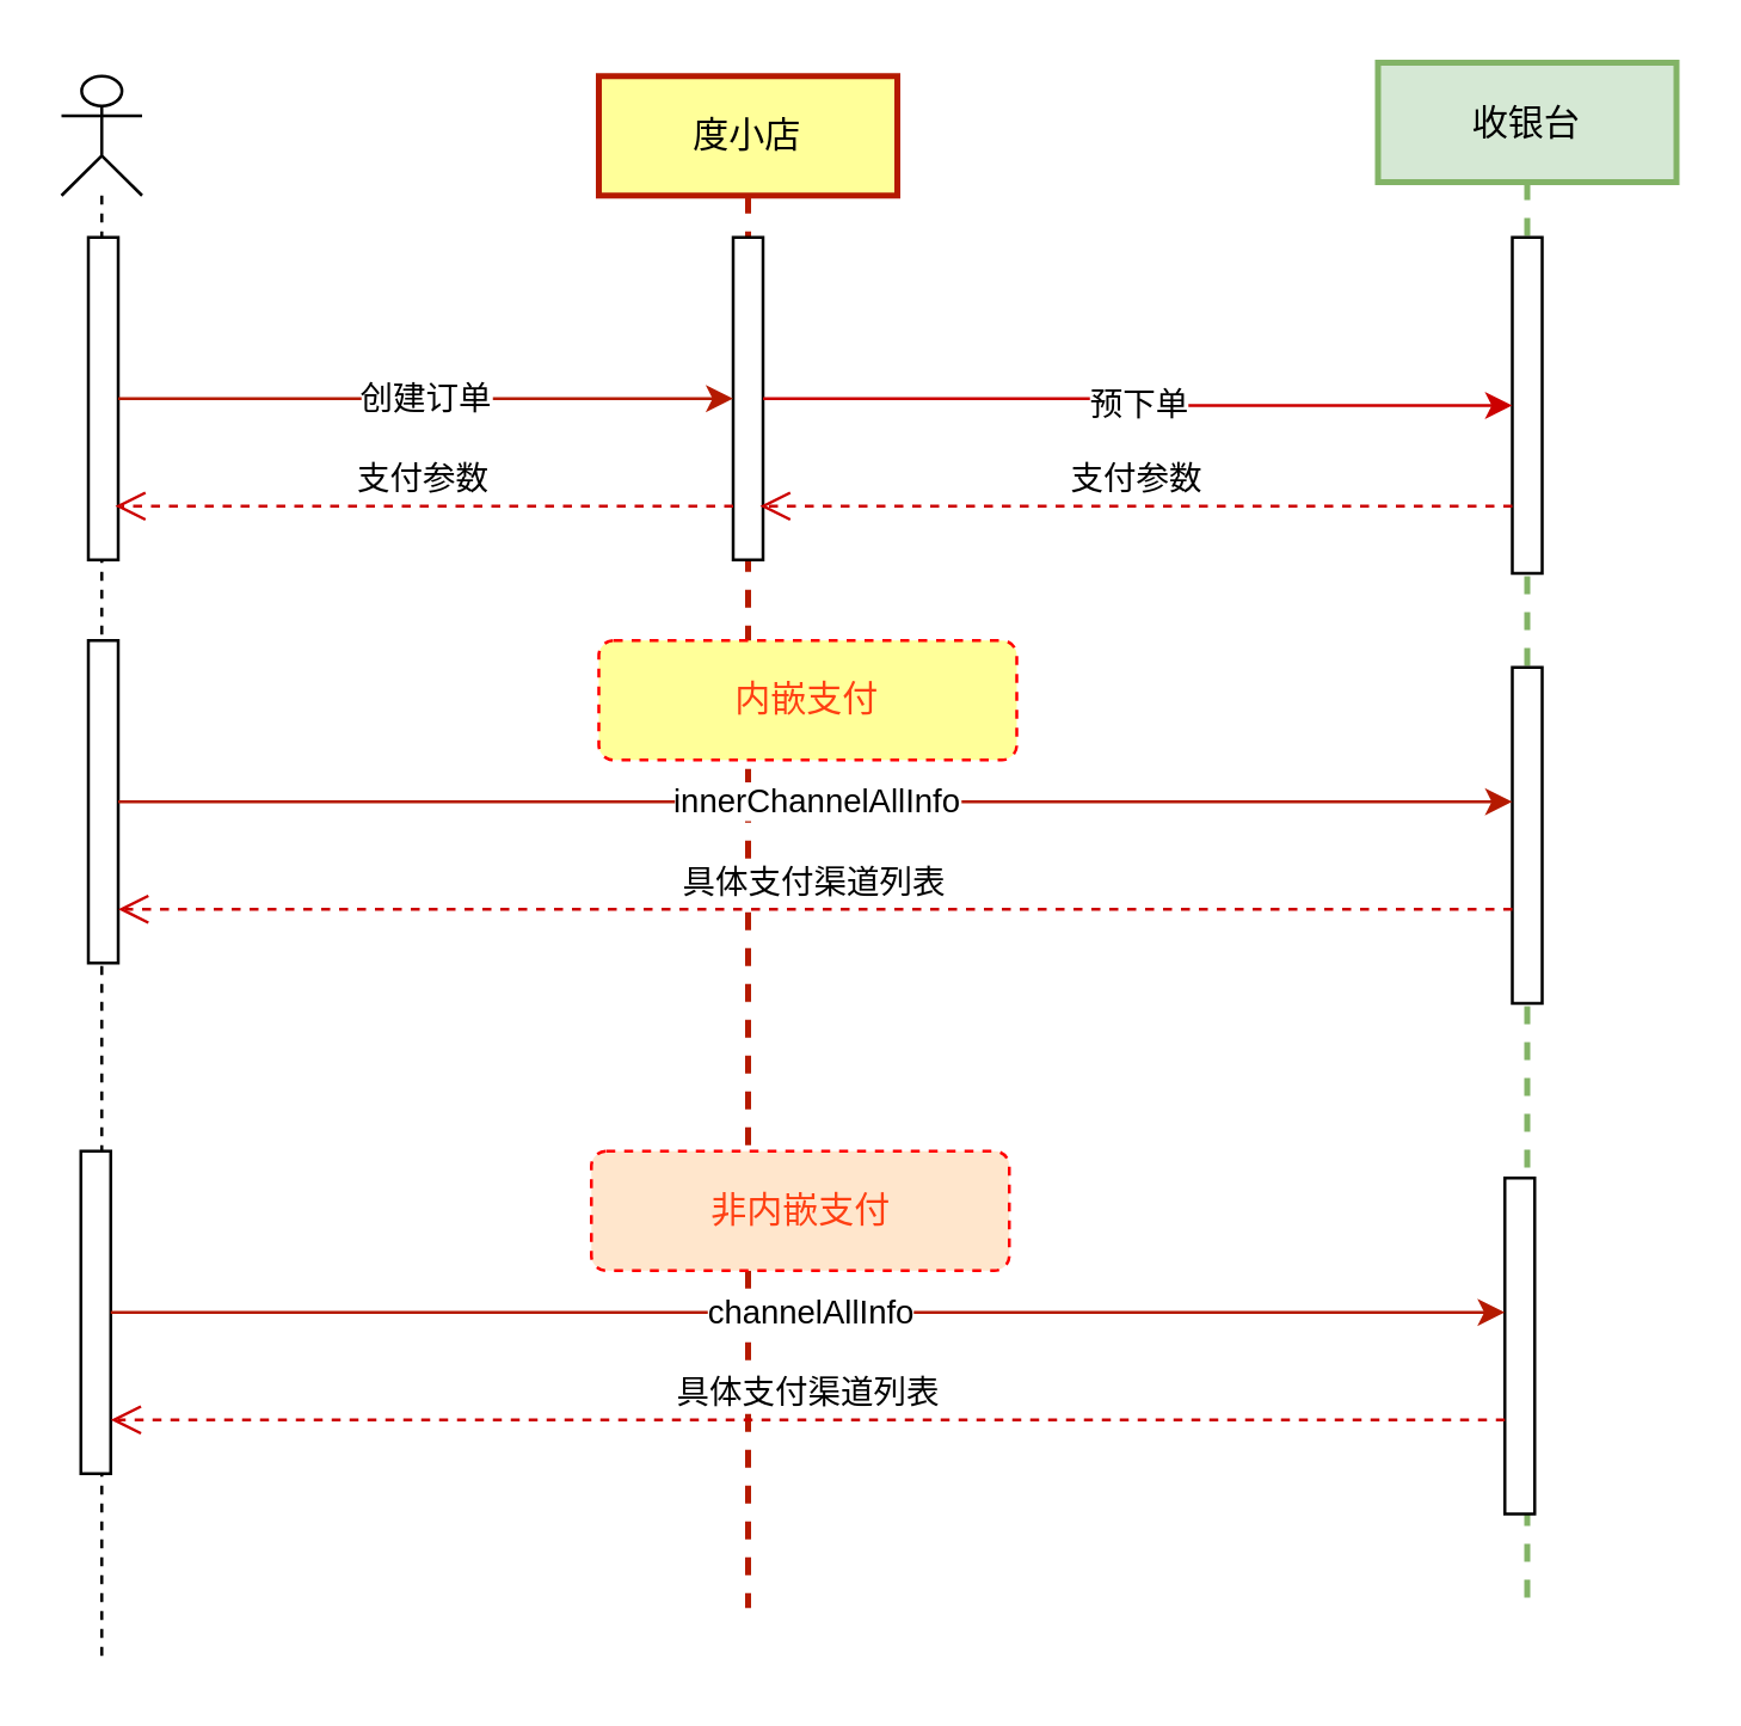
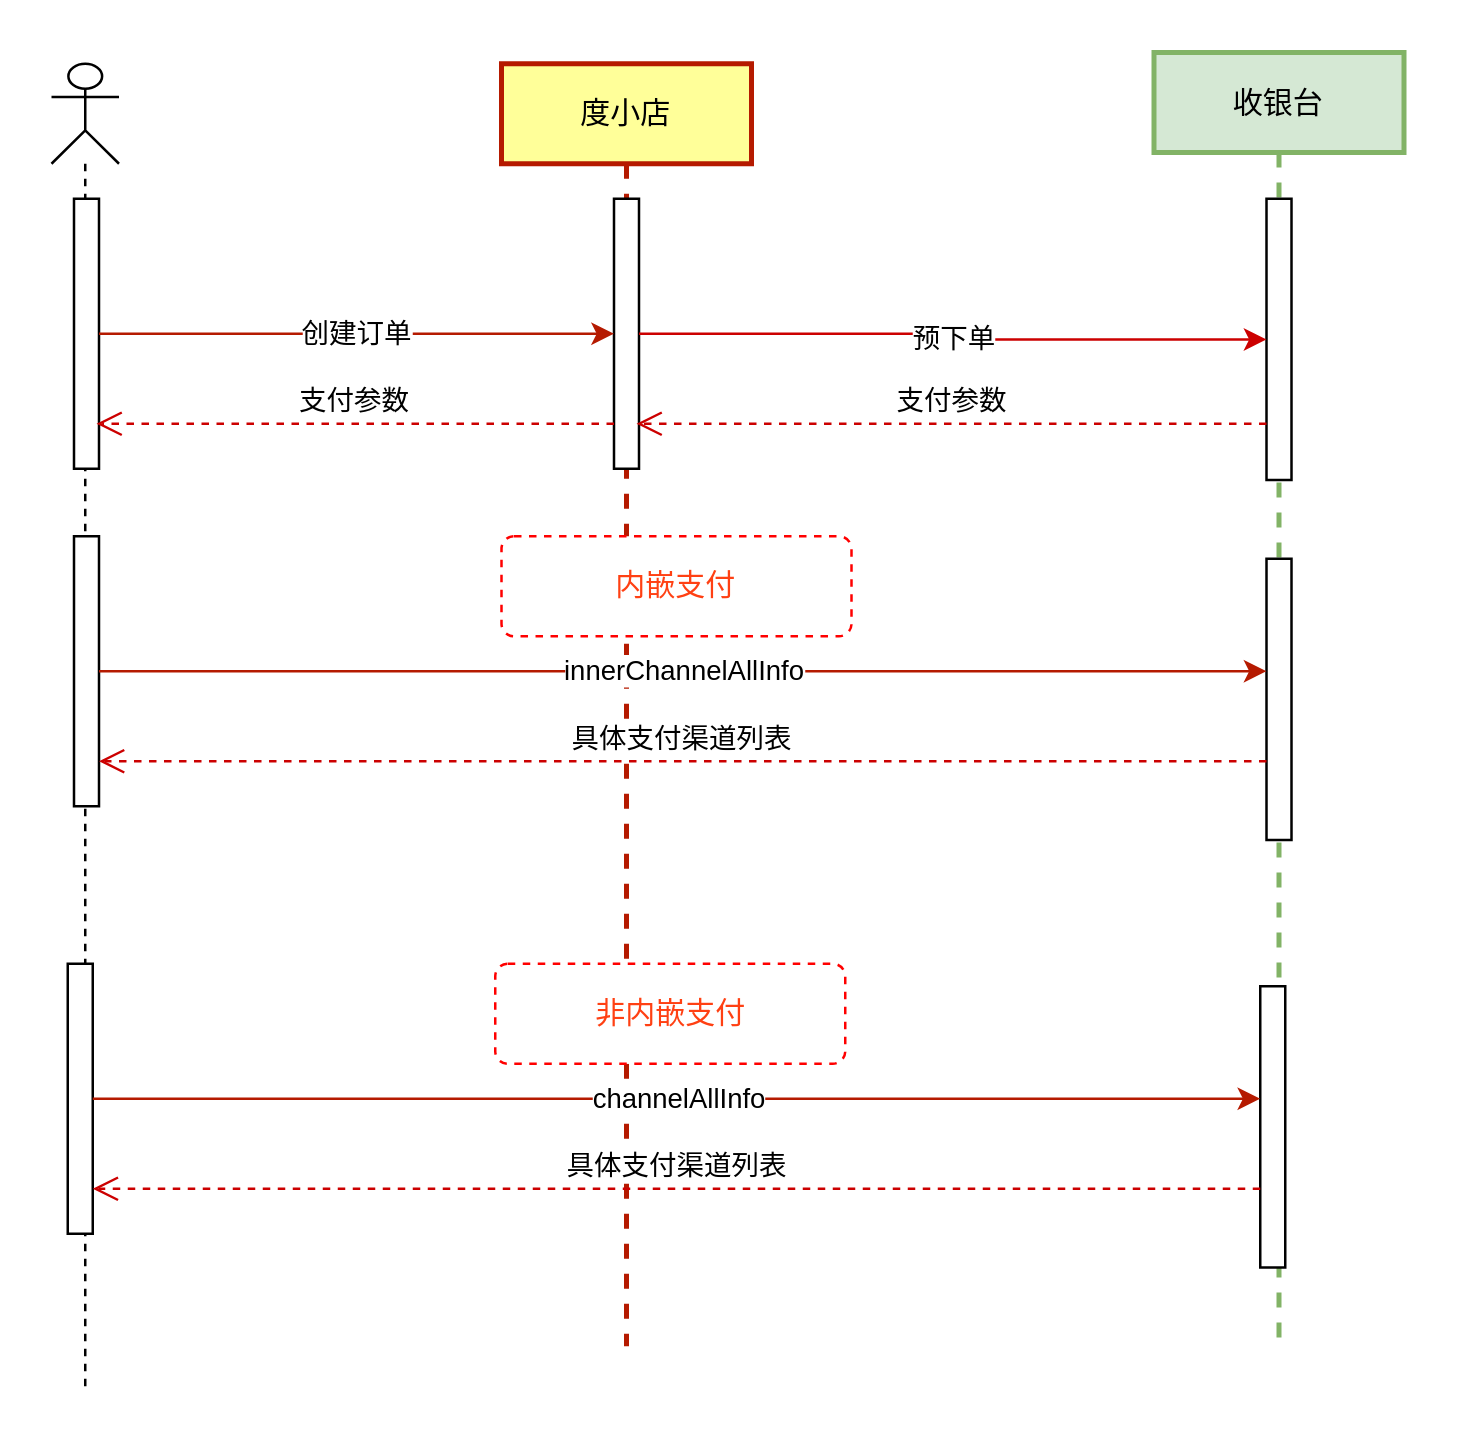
- <mxCell id="16" value="&lt;font color=&quot;#ff4013&quot;&gt;内嵌支付&lt;/font&gt;" style="html=1;align=center;verticalAlign=middle;rounded=1;absoluteArcSize=1;arcSize=10;dashed=1;whiteSpace=wrap;strokeColor=#FF0000;fillColor=#ffff99;" vertex="1" parent="1"><mxGeometry x="200" y="214" width="140" height="40" as="geometry" /></mxCell>
+ <mxCell id="16" value="&lt;font color=&quot;#ff4013&quot;&gt;内嵌支付&lt;/font&gt;" style="html=1;align=center;verticalAlign=middle;rounded=1;absoluteArcSize=1;arcSize=10;dashed=1;whiteSpace=wrap;strokeColor=#FF0000;" vertex="1" parent="1"><mxGeometry x="200" y="214" width="140" height="40" as="geometry" /></mxCell>
- <mxCell id="21" value="&lt;font color=&quot;#ff4013&quot;&gt;&lt;span style=&quot;caret-color: rgb(255, 64, 19);&quot;&gt;非内嵌支付&lt;/span&gt;&lt;/font&gt;" style="html=1;align=center;verticalAlign=middle;rounded=1;absoluteArcSize=1;arcSize=10;dashed=1;whiteSpace=wrap;strokeColor=#FF0000;fillColor=#ffe6cc;" vertex="1" parent="1"><mxGeometry x="197.5" y="385" width="140" height="40" as="geometry" /></mxCell>
+ <mxCell id="21" value="&lt;font color=&quot;#ff4013&quot;&gt;&lt;span style=&quot;caret-color: rgb(255, 64, 19);&quot;&gt;非内嵌支付&lt;/span&gt;&lt;/font&gt;" style="html=1;align=center;verticalAlign=middle;rounded=1;absoluteArcSize=1;arcSize=10;dashed=1;whiteSpace=wrap;strokeColor=#FF0000;" vertex="1" parent="1"><mxGeometry x="197.5" y="385" width="140" height="40" as="geometry" /></mxCell>
